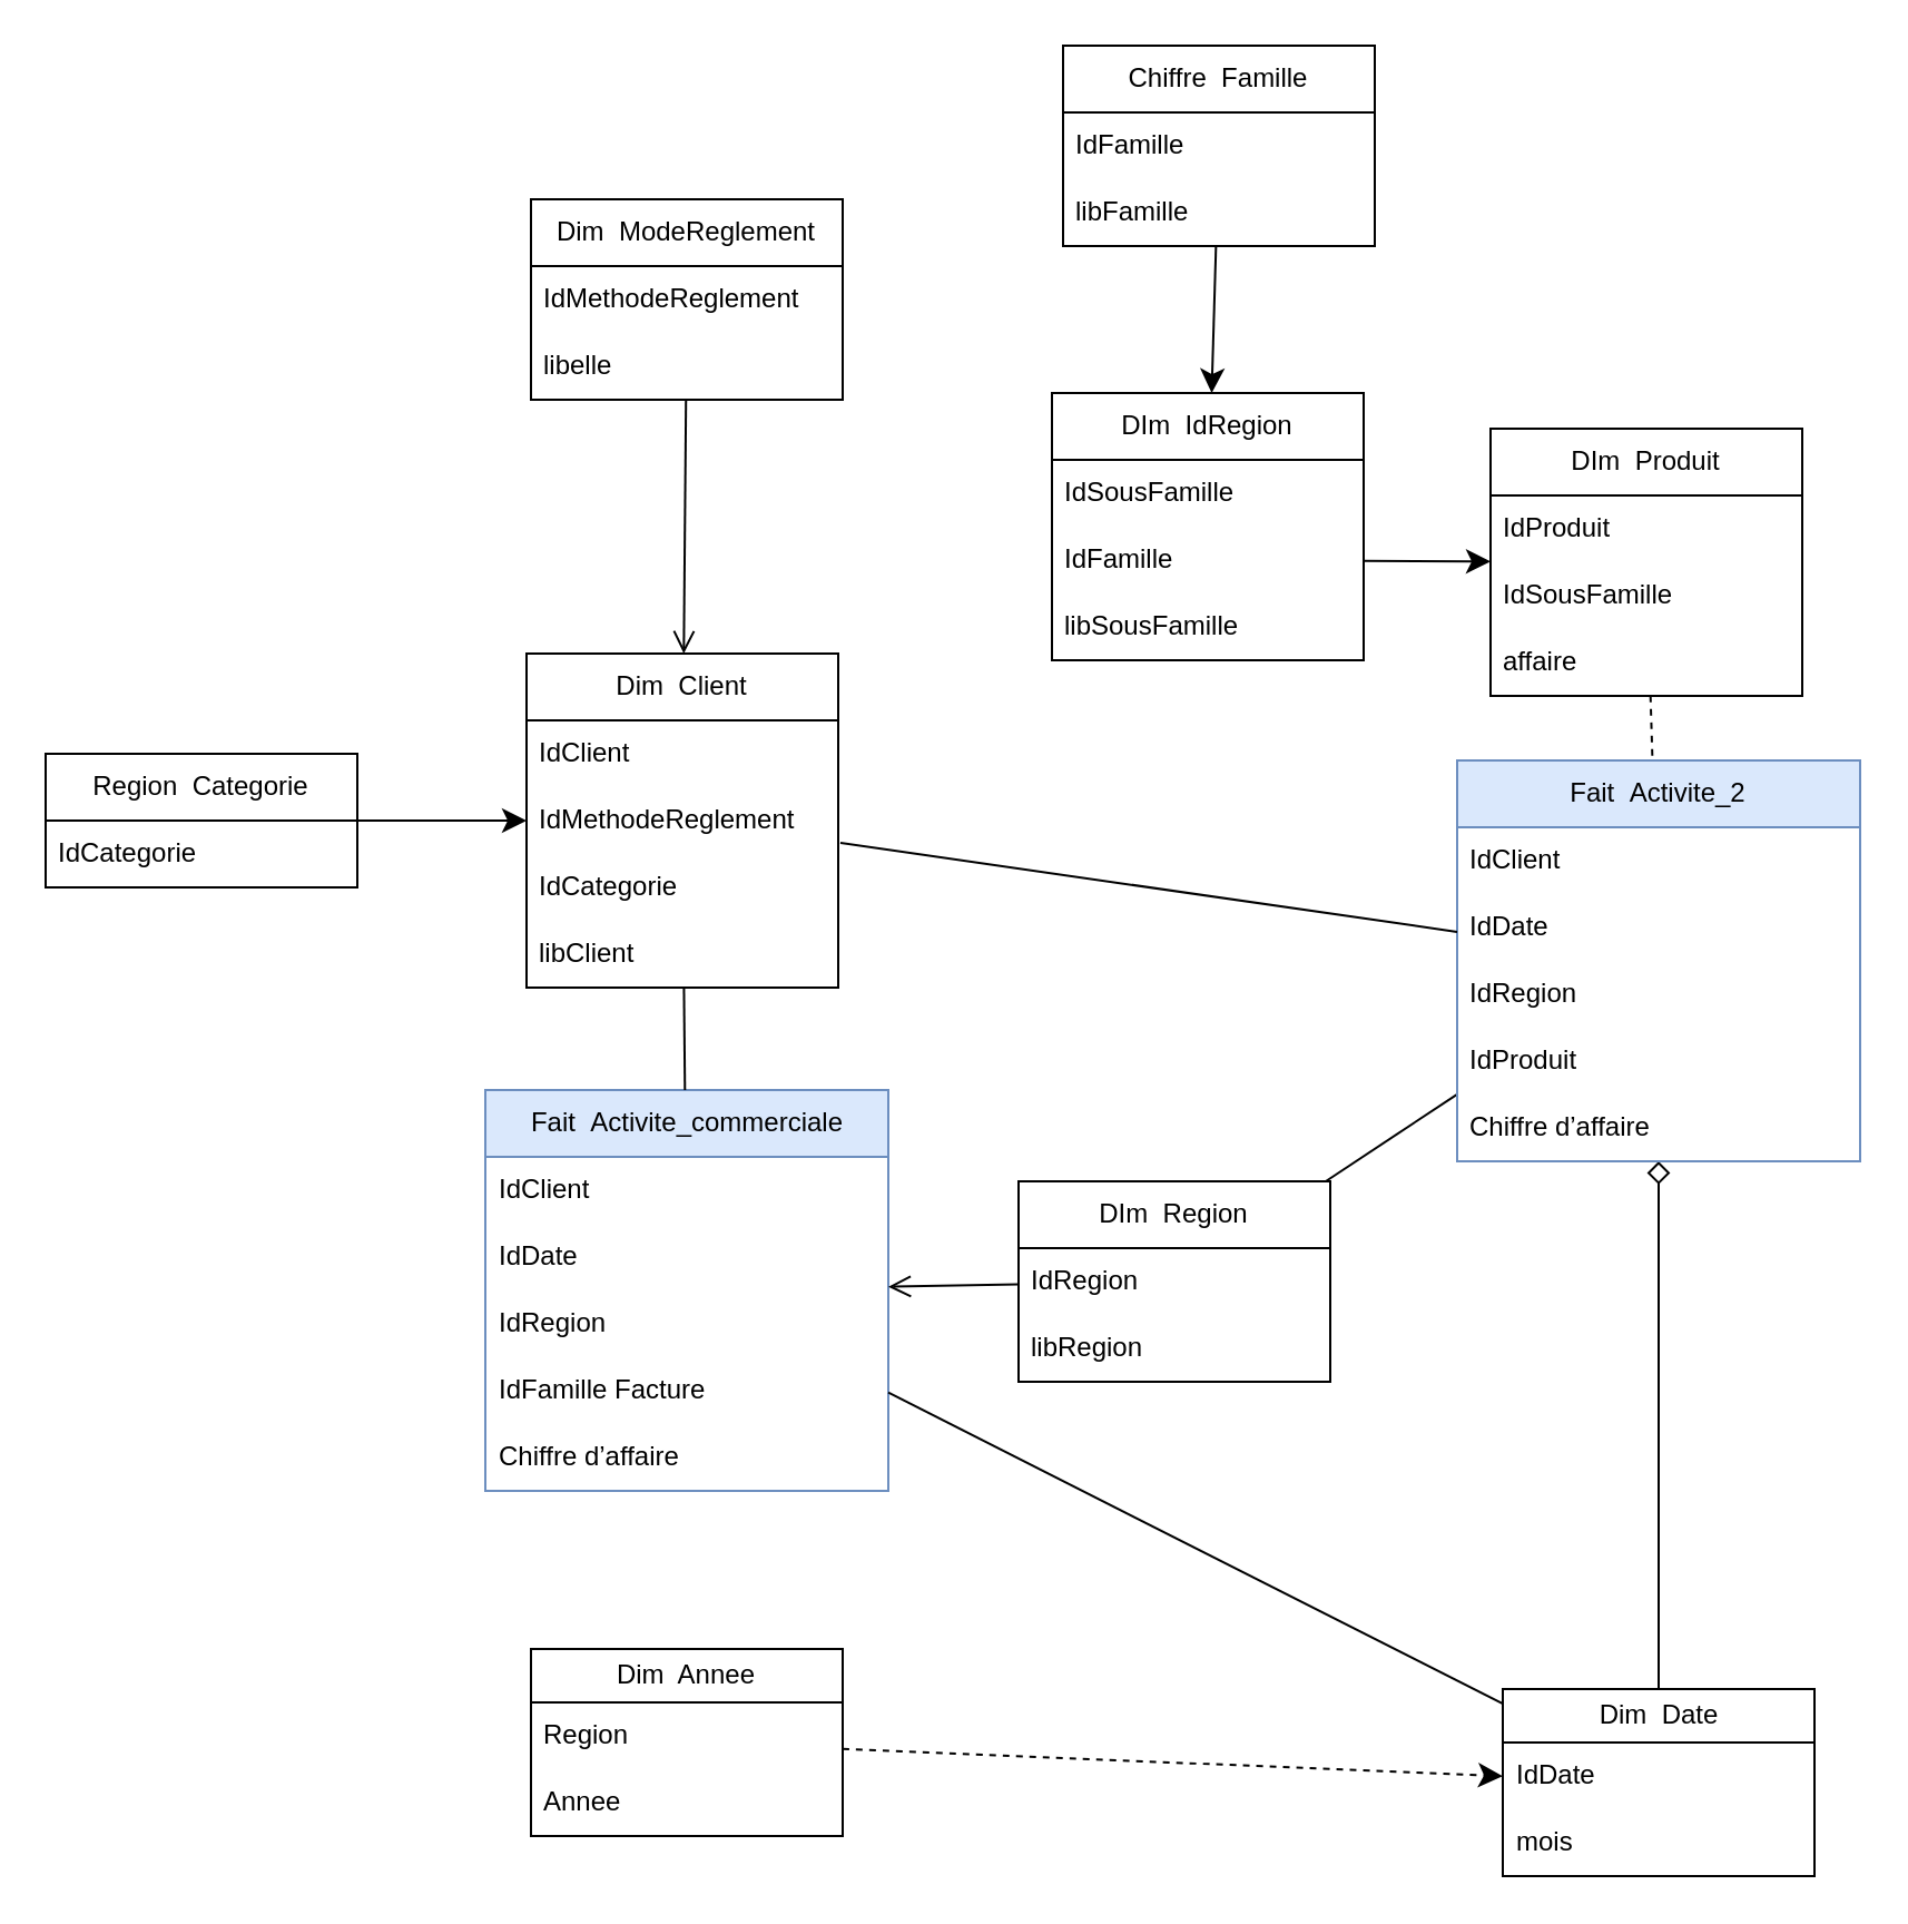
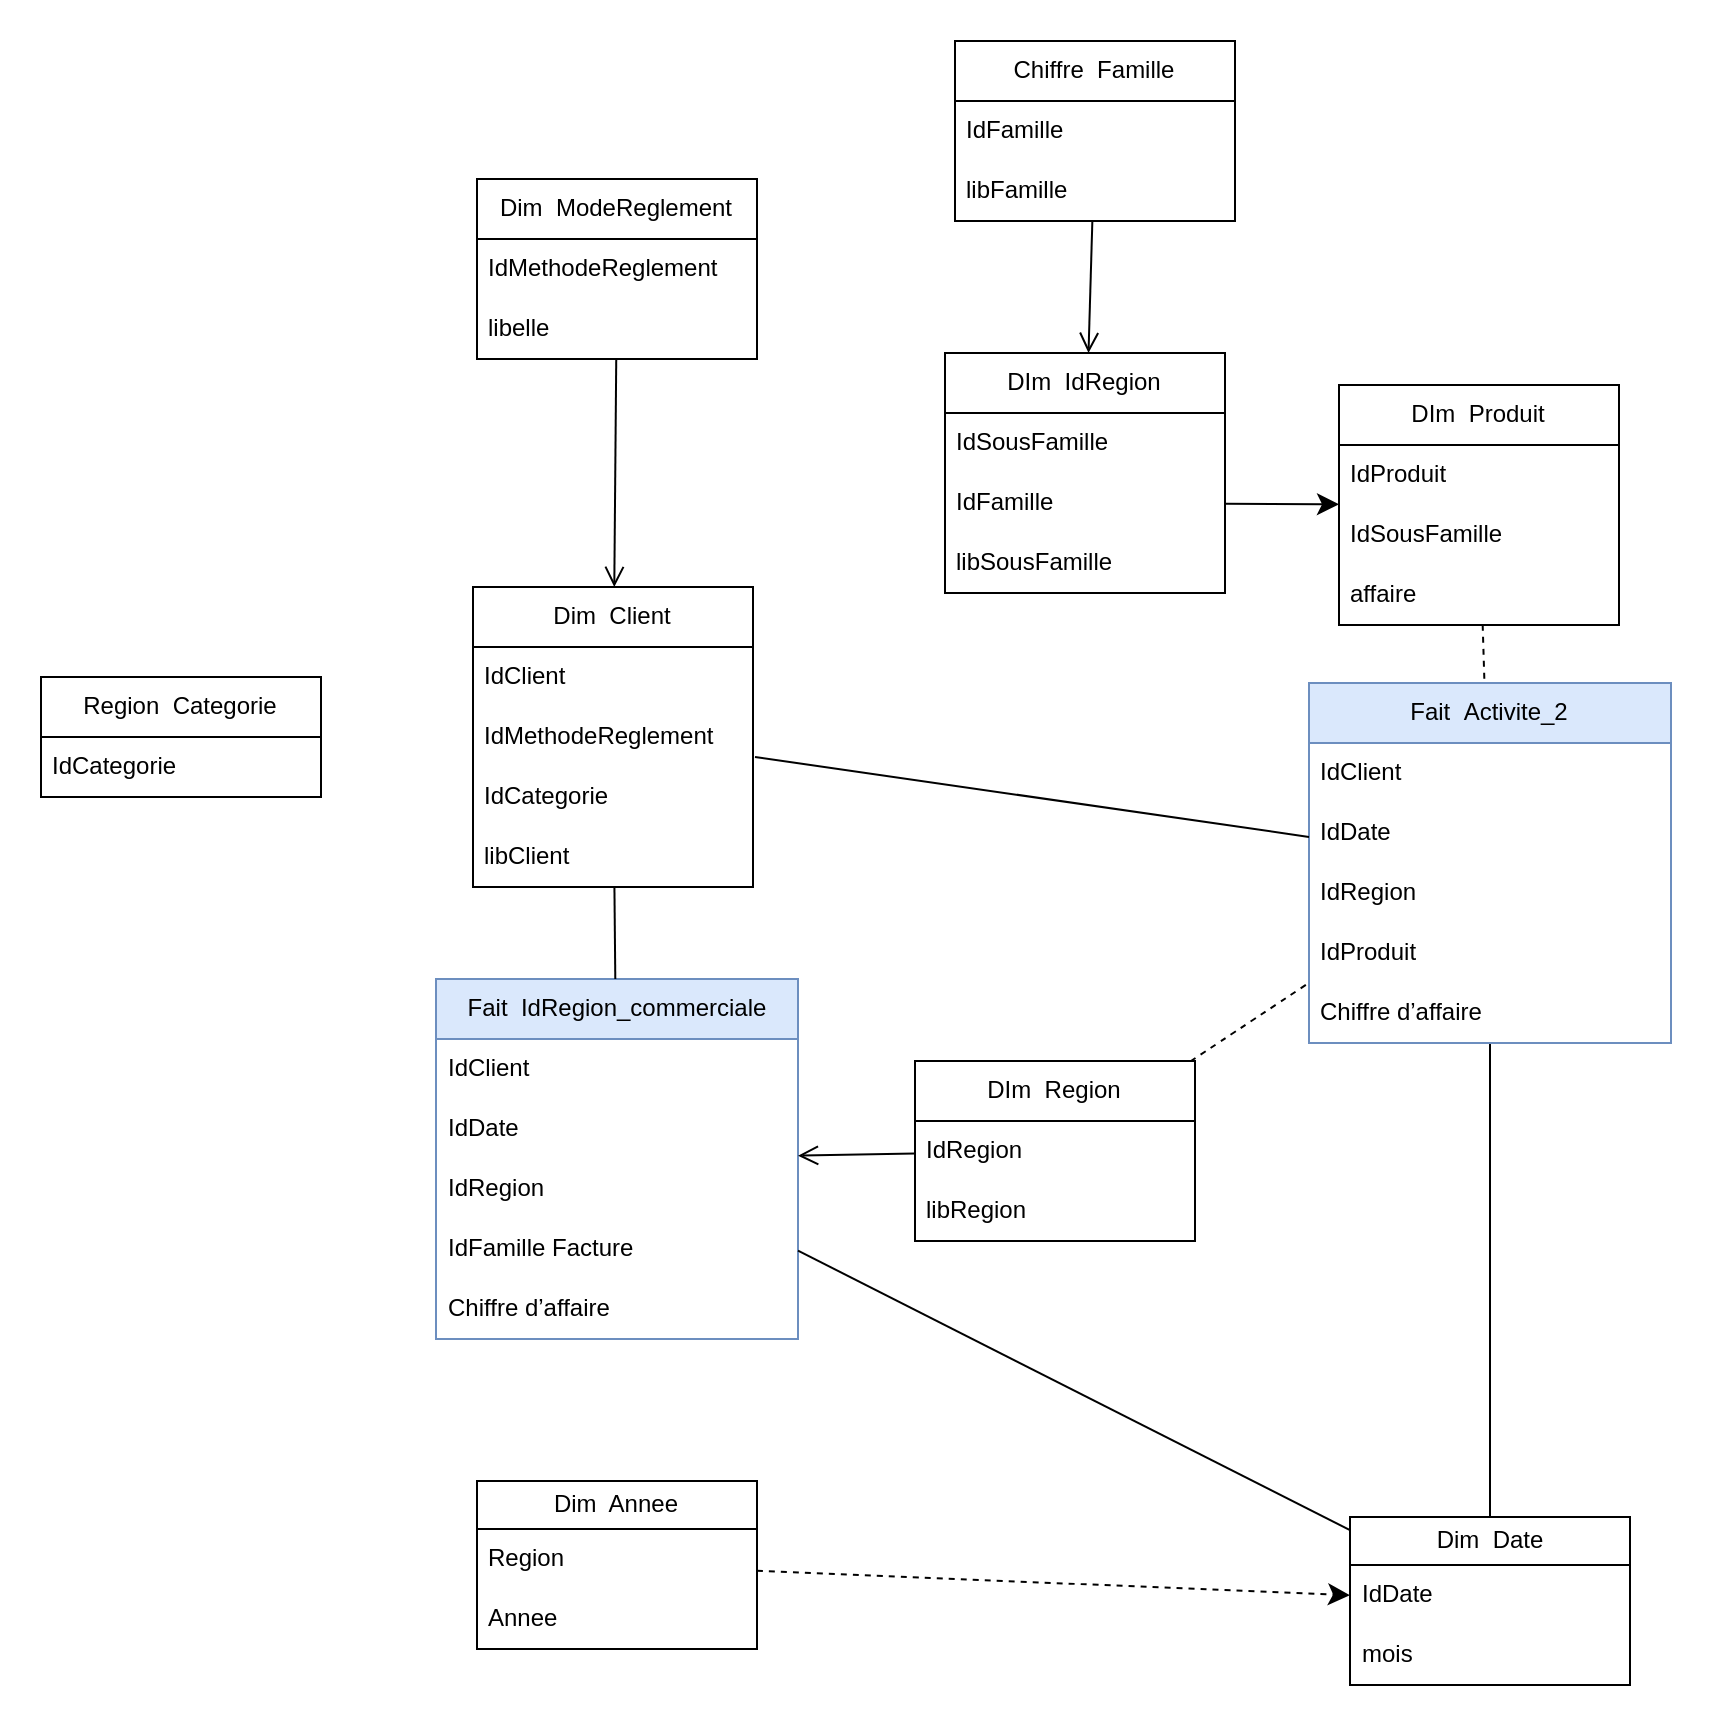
- <mxCell id="51" style="edgeStyle=none;curved=1;rounded=0;orthogonalLoop=1;jettySize=auto;html=1;fontSize=12;startSize=8;endSize=8;" edge="1" parent="1" source="52" target="47"><mxGeometry relative="1" as="geometry" /></mxCell>
+ <mxCell id="51" style="edgeStyle=none;curved=1;rounded=0;orthogonalLoop=1;jettySize=auto;html=1;fontSize=12;startSize=8;endSize=8;endArrow=open;" edge="1" parent="1" source="52" target="47"><mxGeometry relative="1" as="geometry" /></mxCell>
- <mxCell id="22" style="edgeStyle=none;curved=1;rounded=0;orthogonalLoop=1;jettySize=auto;html=1;fontSize=12;startSize=8;endSize=8;" edge="1" parent="1" source="23" target="9"><mxGeometry relative="1" as="geometry" /></mxCell>
- <mxCell id="2" value="Fait&amp;nbsp;&amp;nbsp;Activite_commerciale" style="swimlane;fontStyle=0;childLayout=stackLayout;horizontal=1;startSize=30;horizontalStack=0;resizeParent=1;resizeParentMax=0;resizeLast=0;collapsible=1;marginBottom=0;whiteSpace=wrap;html=1;fillColor=#dae8fc;strokeColor=#6c8ebf;" vertex="1" parent="1"><mxGeometry x="217.5" y="489" width="181" height="180" as="geometry" /></mxCell>
+ <mxCell id="2" value="Fait&amp;nbsp;&amp;nbsp;IdRegion_commerciale" style="swimlane;fontStyle=0;childLayout=stackLayout;horizontal=1;startSize=30;horizontalStack=0;resizeParent=1;resizeParentMax=0;resizeLast=0;collapsible=1;marginBottom=0;whiteSpace=wrap;html=1;fillColor=#dae8fc;strokeColor=#6c8ebf;" vertex="1" parent="1"><mxGeometry x="217.5" y="489" width="181" height="180" as="geometry" /></mxCell>
- <mxCell id="27" style="edgeStyle=none;curved=1;rounded=0;orthogonalLoop=1;jettySize=auto;html=1;fontSize=12;startSize=8;endSize=8;endArrow=none;endFill=0;" edge="1" parent="1" source="28" target="35"><mxGeometry relative="1" as="geometry" /></mxCell>
+ <mxCell id="27" style="edgeStyle=none;curved=1;rounded=0;orthogonalLoop=1;jettySize=auto;html=1;fontSize=12;startSize=8;endSize=8;endArrow=none;endFill=0;dashed=1;" edge="1" parent="1" source="28" target="35"><mxGeometry relative="1" as="geometry" /></mxCell>
- <mxCell id="14" style="edgeStyle=none;curved=1;rounded=0;orthogonalLoop=1;jettySize=auto;html=1;fontSize=12;startSize=8;endSize=8;endArrow=diamond;endFill=0;" edge="1" parent="1" source="15" target="35"><mxGeometry relative="1" as="geometry" /></mxCell>
+ <mxCell id="14" style="edgeStyle=none;curved=1;rounded=0;orthogonalLoop=1;jettySize=auto;html=1;fontSize=12;startSize=8;endSize=8;endArrow=none;endFill=0;" edge="1" parent="1" source="15" target="35"><mxGeometry relative="1" as="geometry" /></mxCell>
